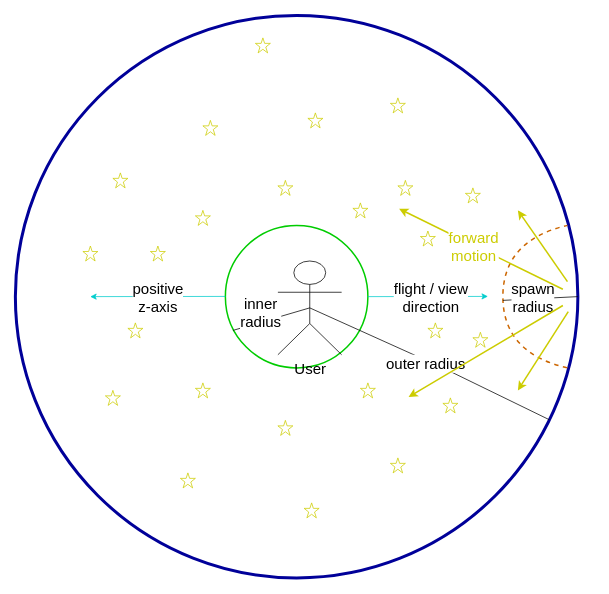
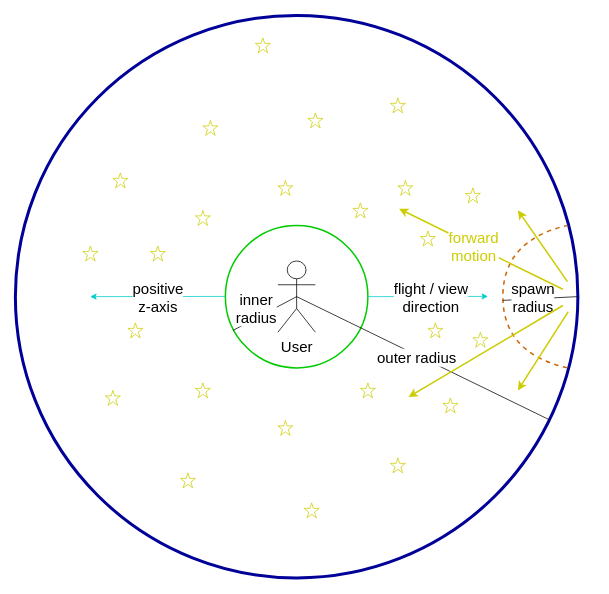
- <mxCell id="4" value="&lt;font style=&quot;font-size: 20px&quot;&gt;User&lt;/font&gt;" style="shape=umlActor;verticalLabelPosition=bottom;verticalAlign=top;html=1;outlineConnect=0;" vertex="1" parent="1"><mxGeometry x="370" y="347.5" width="85" height="125" as="geometry" /></mxCell>
+ <mxCell id="4" value="&lt;font style=&quot;font-size: 20px&quot;&gt;User&lt;/font&gt;" style="shape=umlActor;verticalLabelPosition=bottom;verticalAlign=top;html=1;outlineConnect=0;" vertex="1" parent="1"><mxGeometry x="370" y="347.5" width="50" height="95" as="geometry" /></mxCell>
